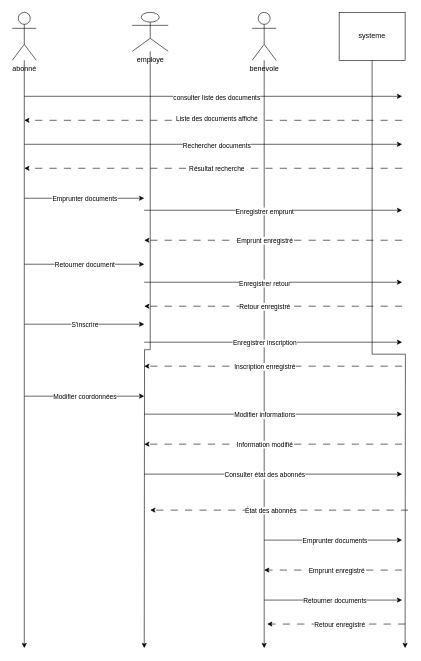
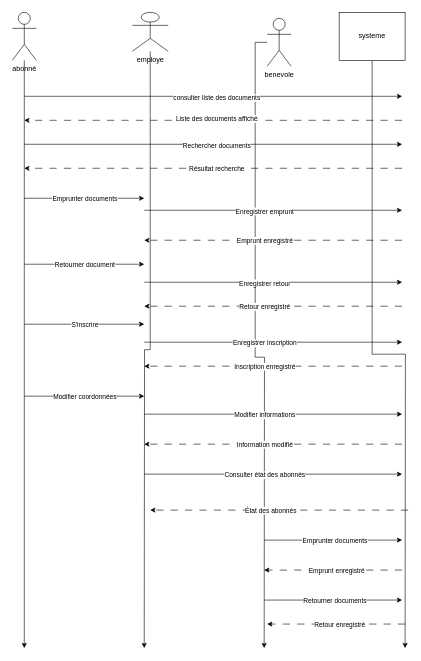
- <mxCell id="7" value="benevole" style="shape=umlActor;verticalLabelPosition=bottom;verticalAlign=top;html=1;" vertex="1" parent="1"><mxGeometry x="420" y="20" width="40" height="80" as="geometry" /></mxCell>
+ <mxCell id="7" value="benevole" style="shape=umlActor;verticalLabelPosition=bottom;verticalAlign=top;html=1;" vertex="1" parent="1"><mxGeometry x="445" y="30" width="40" height="80" as="geometry" /></mxCell>
